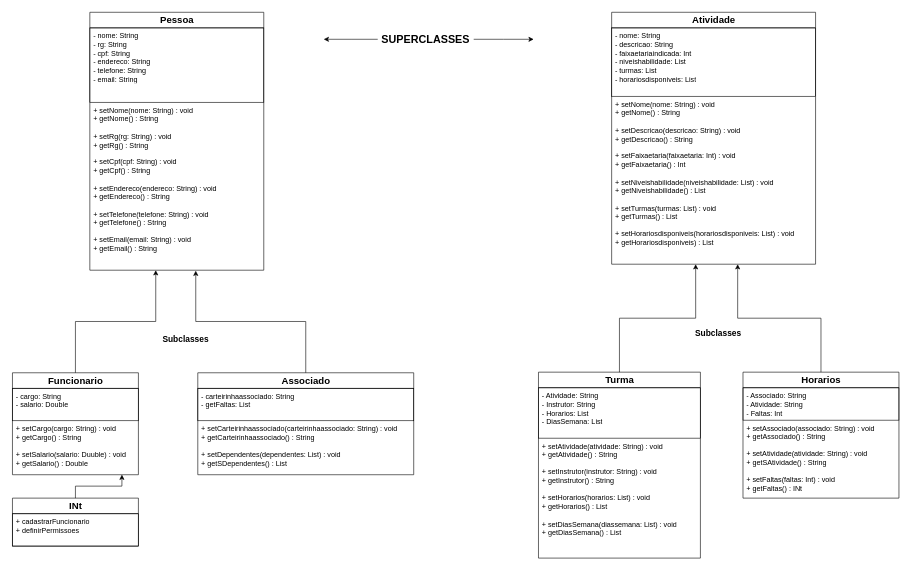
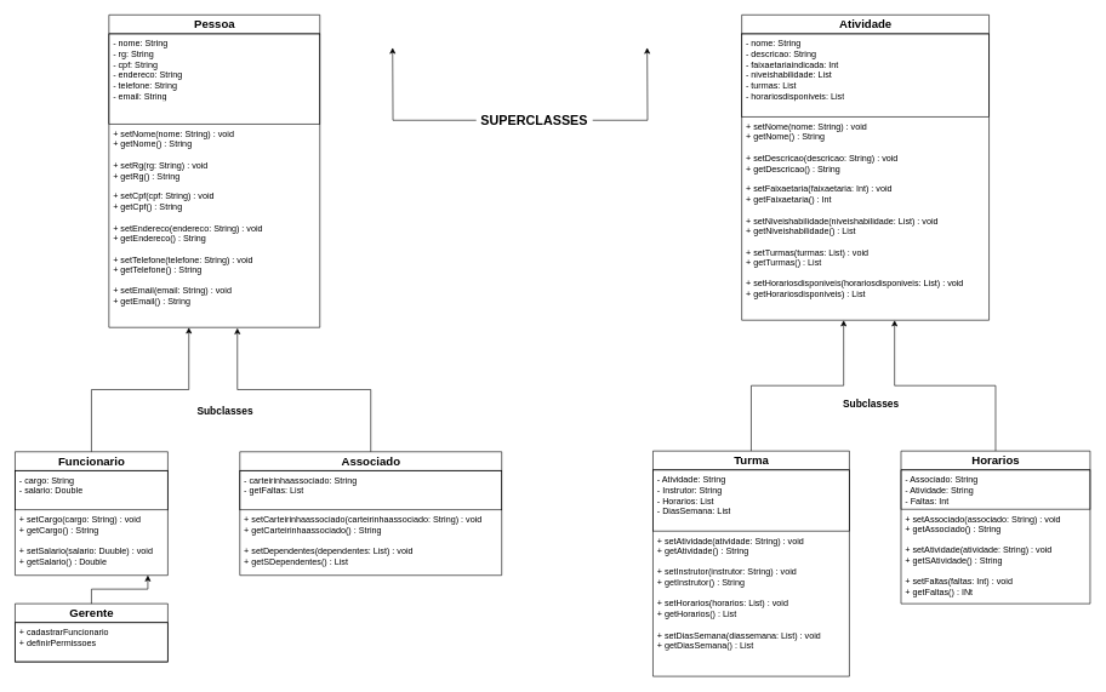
- <mxCell id="4" value="&lt;b&gt;&lt;font style=&quot;font-size: 18px;&quot;&gt;SUPERCLASSES&lt;/font&gt;&lt;/b&gt;" style="text;html=1;strokeColor=none;fillColor=none;align=center;verticalAlign=middle;whiteSpace=wrap;rounded=0;" vertex="1" parent="1"><mxGeometry x="629" y="50" width="160" height="30" as="geometry" /></mxCell>
+ <mxCell id="4" value="&lt;b&gt;&lt;font style=&quot;font-size: 18px;&quot;&gt;SUPERCLASSES&lt;/font&gt;&lt;/b&gt;" style="text;html=1;strokeColor=none;fillColor=none;align=center;verticalAlign=middle;whiteSpace=wrap;rounded=0;" vertex="1" parent="1"><mxGeometry x="654" y="150" width="160" height="30" as="geometry" /></mxCell>
- <mxCell id="21" value="&lt;b&gt;&lt;font style=&quot;font-size: 16px;&quot;&gt;INt&lt;/font&gt;&lt;/b&gt;" style="swimlane;fontStyle=0;childLayout=stackLayout;horizontal=1;startSize=26;fillColor=none;horizontalStack=0;resizeParent=1;resizeParentMax=0;resizeLast=0;collapsible=1;marginBottom=0;html=1;" vertex="1" parent="1"><mxGeometry x="20" y="830" width="210" height="80" as="geometry" /></mxCell>
+ <mxCell id="21" value="&lt;b&gt;&lt;font style=&quot;font-size: 16px;&quot;&gt;Gerente&lt;/font&gt;&lt;/b&gt;" style="swimlane;fontStyle=0;childLayout=stackLayout;horizontal=1;startSize=26;fillColor=none;horizontalStack=0;resizeParent=1;resizeParentMax=0;resizeLast=0;collapsible=1;marginBottom=0;html=1;" vertex="1" parent="1"><mxGeometry x="20" y="830" width="210" height="80" as="geometry" /></mxCell>
